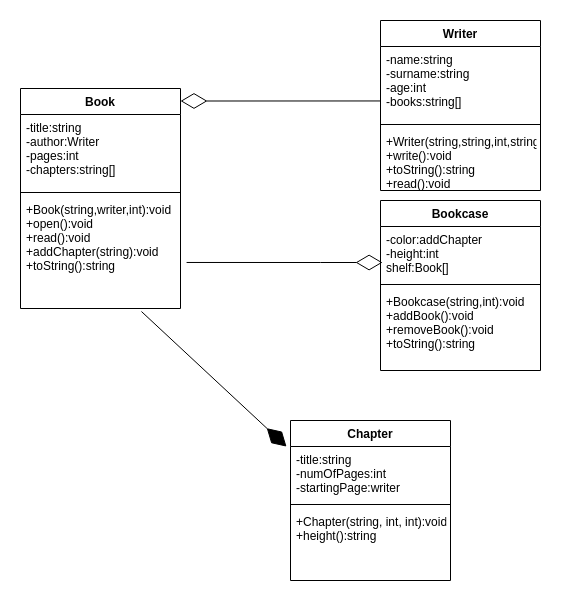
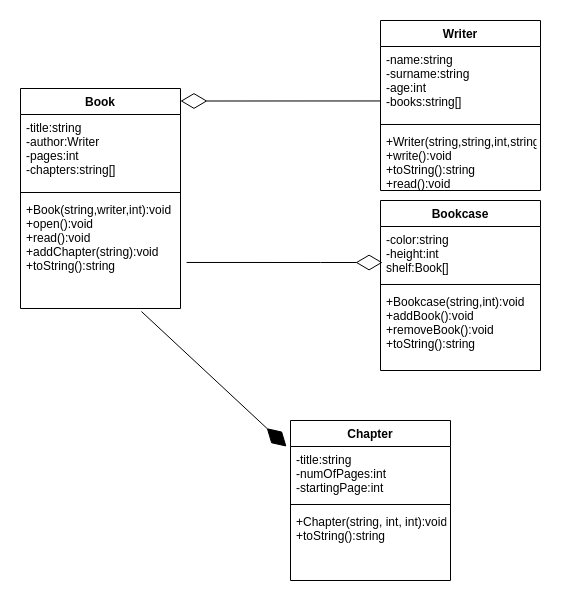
- <mxCell id="11" value="-color:addChapter&#10;-height:int&#10;shelf:Book[]" style="text;strokeColor=none;fillColor=none;align=left;verticalAlign=top;spacingLeft=4;spacingRight=4;overflow=hidden;rotatable=0;points=[[0,0.5],[1,0.5]];portConstraint=eastwest;" vertex="1" parent="10"><mxGeometry y="26" width="160" height="54" as="geometry" /></mxCell>
+ <mxCell id="11" value="-color:string&#10;-height:int&#10;shelf:Book[]" style="text;strokeColor=none;fillColor=none;align=left;verticalAlign=top;spacingLeft=4;spacingRight=4;overflow=hidden;rotatable=0;points=[[0,0.5],[1,0.5]];portConstraint=eastwest;" vertex="1" parent="10"><mxGeometry y="26" width="160" height="54" as="geometry" /></mxCell>
- <mxCell id="17" value="-title:string&#10;-numOfPages:int&#10;-startingPage:writer" style="text;strokeColor=none;fillColor=none;align=left;verticalAlign=top;spacingLeft=4;spacingRight=4;overflow=hidden;rotatable=0;points=[[0,0.5],[1,0.5]];portConstraint=eastwest;" vertex="1" parent="16"><mxGeometry y="26" width="160" height="54" as="geometry" /></mxCell>
+ <mxCell id="17" value="-title:string&#10;-numOfPages:int&#10;-startingPage:int" style="text;strokeColor=none;fillColor=none;align=left;verticalAlign=top;spacingLeft=4;spacingRight=4;overflow=hidden;rotatable=0;points=[[0,0.5],[1,0.5]];portConstraint=eastwest;" vertex="1" parent="16"><mxGeometry y="26" width="160" height="54" as="geometry" /></mxCell>
- <mxCell id="19" value="+Chapter(string, int, int):void&#10;+height():string" style="text;strokeColor=none;fillColor=none;align=left;verticalAlign=top;spacingLeft=4;spacingRight=4;overflow=hidden;rotatable=0;points=[[0,0.5],[1,0.5]];portConstraint=eastwest;" vertex="1" parent="16"><mxGeometry y="88" width="160" height="72" as="geometry" /></mxCell>
+ <mxCell id="19" value="+Chapter(string, int, int):void&#10;+toString():string" style="text;strokeColor=none;fillColor=none;align=left;verticalAlign=top;spacingLeft=4;spacingRight=4;overflow=hidden;rotatable=0;points=[[0,0.5],[1,0.5]];portConstraint=eastwest;" vertex="1" parent="16"><mxGeometry y="88" width="160" height="72" as="geometry" /></mxCell>
